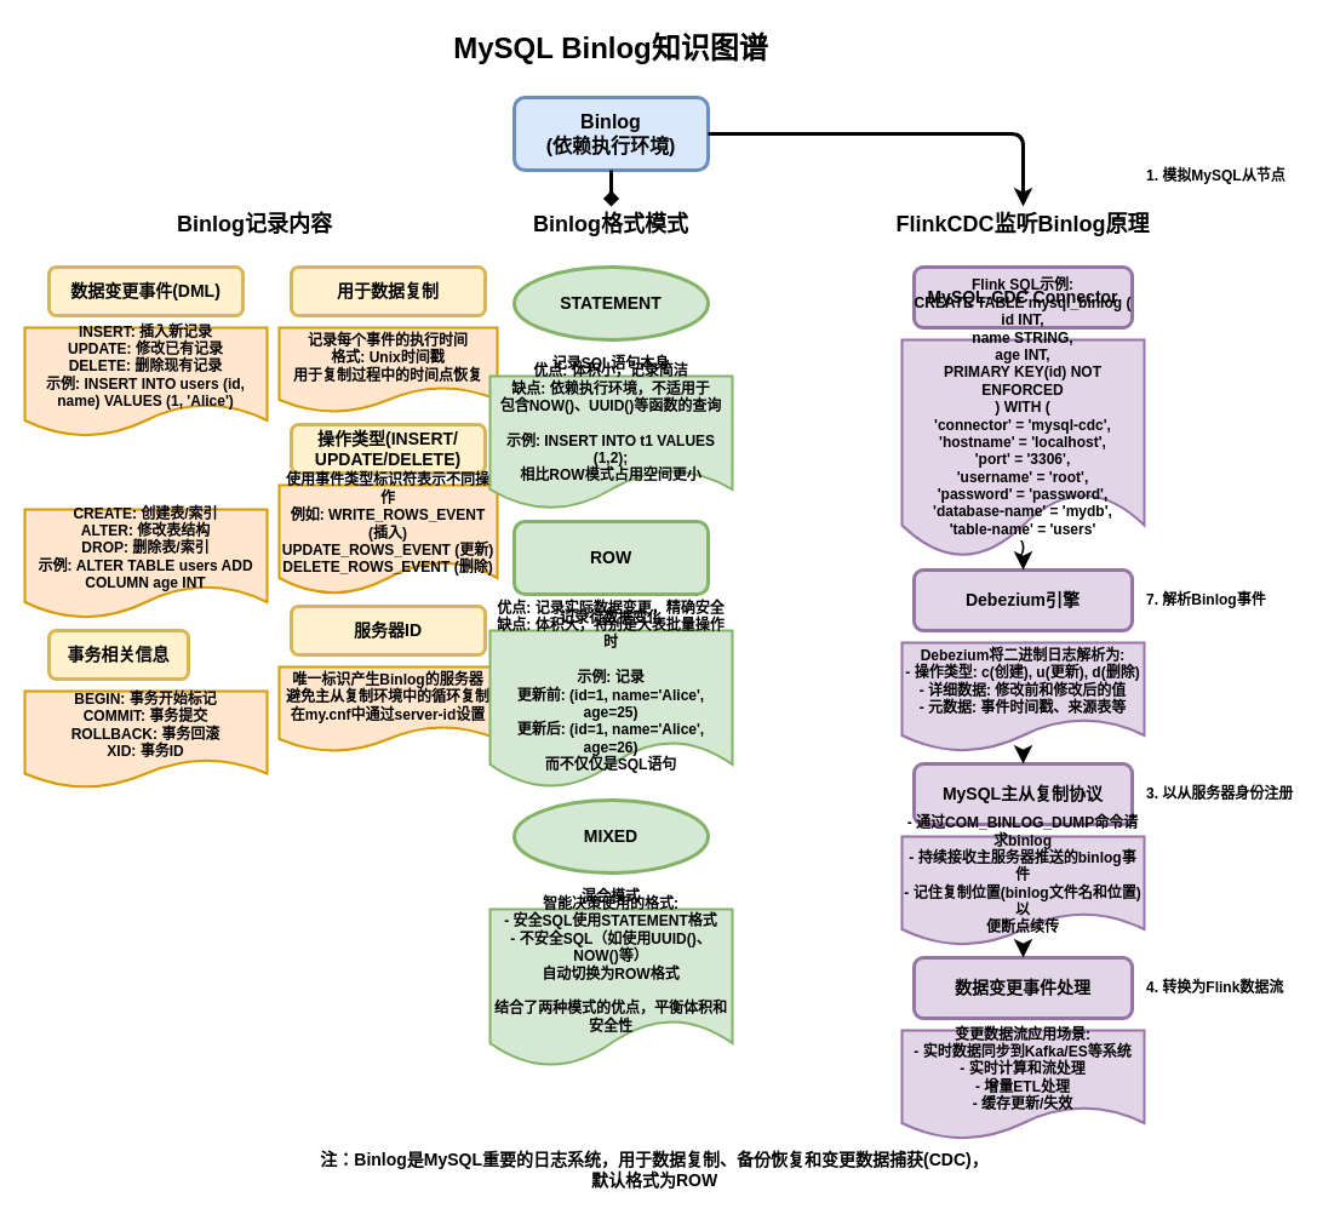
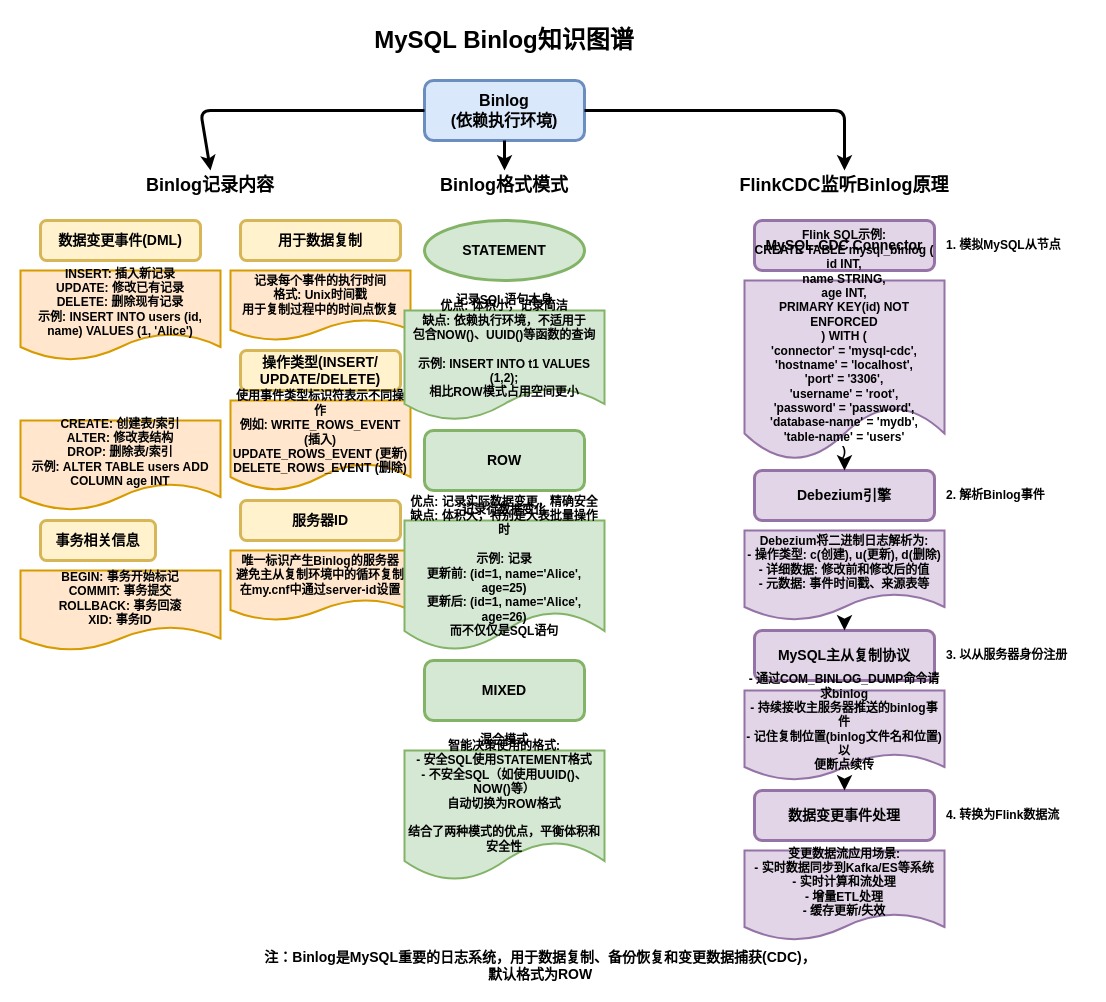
+ <mxCell id="39" value="" style="endArrow=classic;html=1;rounded=1;exitX=0;exitY=0.5;exitDx=0;exitDy=0;entryX=0.5;entryY=0;entryDx=0;entryDy=0;strokeWidth=3;jumpStyle=arc;jumpSize=6;" edge="1" parent="1" source="3" target="4"><mxGeometry width="50" height="50" relative="1" as="geometry"><mxPoint x="540" y="380" as="sourcePoint" /><mxPoint x="590" y="330" as="targetPoint" /><Array as="points"><mxPoint x="200" y="110" /></Array></mxGeometry></mxCell>
- <mxCell id="28" value="1. 模拟MySQL从节点" style="text;html=1;strokeColor=none;fillColor=none;align=left;verticalAlign=middle;whiteSpace=wrap;rounded=0;fontSize=12;fontStyle=1" vertex="1" parent="1"><mxGeometry x="944" y="135" width="140" height="20" as="geometry" /></mxCell>
+ <mxCell id="28" value="1. 模拟MySQL从节点" style="text;html=1;strokeColor=none;fillColor=none;align=left;verticalAlign=middle;whiteSpace=wrap;rounded=0;fontSize=12;fontStyle=1" vertex="1" parent="1"><mxGeometry x="944" y="235" width="140" height="20" as="geometry" /></mxCell>
- <mxCell id="40" value="" style="endArrow=diamond;html=1;rounded=1;exitX=0.5;exitY=1;exitDx=0;exitDy=0;entryX=0.5;entryY=0;entryDx=0;entryDy=0;strokeWidth=3;jumpStyle=arc;jumpSize=6;" edge="1" parent="1" source="3" target="16"><mxGeometry width="50" height="50" relative="1" as="geometry"><mxPoint x="540" y="380" as="sourcePoint" /><mxPoint x="590" y="330" as="targetPoint" /></mxGeometry></mxCell>
+ <mxCell id="40" value="" style="endArrow=classic;html=1;rounded=1;exitX=0.5;exitY=1;exitDx=0;exitDy=0;entryX=0.5;entryY=0;entryDx=0;entryDy=0;strokeWidth=3;jumpStyle=arc;jumpSize=6;" edge="1" parent="1" source="3" target="16"><mxGeometry width="50" height="50" relative="1" as="geometry"><mxPoint x="540" y="380" as="sourcePoint" /><mxPoint x="590" y="330" as="targetPoint" /></mxGeometry></mxCell>
- <mxCell id="31" value="7. 解析Binlog事件" style="text;html=1;strokeColor=none;fillColor=none;align=left;verticalAlign=middle;whiteSpace=wrap;rounded=0;fontSize=12;fontStyle=1" vertex="1" parent="1"><mxGeometry x="944" y="485" width="140" height="20" as="geometry" /></mxCell>
+ <mxCell id="31" value="2. 解析Binlog事件" style="text;html=1;strokeColor=none;fillColor=none;align=left;verticalAlign=middle;whiteSpace=wrap;rounded=0;fontSize=12;fontStyle=1" vertex="1" parent="1"><mxGeometry x="944" y="485" width="140" height="20" as="geometry" /></mxCell>
- <mxCell id="23" value="MIXED" style="ellipse;whiteSpace=wrap;html=1;fillColor=#d5e8d4;strokeColor=#82b366;fontStyle=1;fontSize=14;strokeWidth=3;" vertex="1" parent="1"><mxGeometry x="424" y="660" width="160" height="60" as="geometry" /></mxCell>
+ <mxCell id="23" value="MIXED" style="whiteSpace=wrap;html=1;fillColor=#d5e8d4;strokeColor=#82b366;fontStyle=1;fontSize=14;strokeWidth=3;rounded=1;" vertex="1" parent="1"><mxGeometry x="424" y="660" width="160" height="60" as="geometry" /></mxCell>
